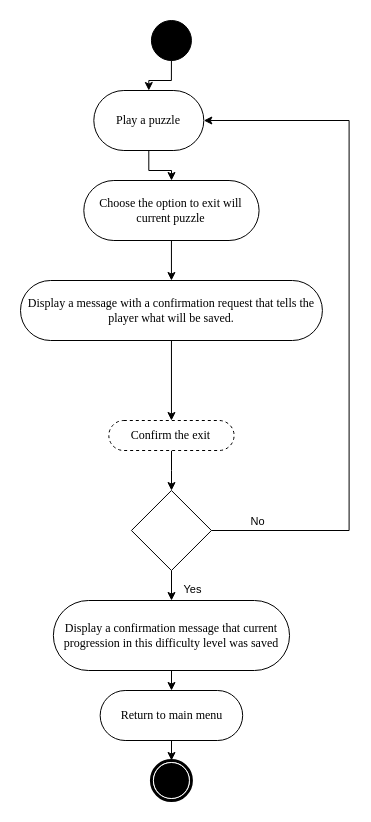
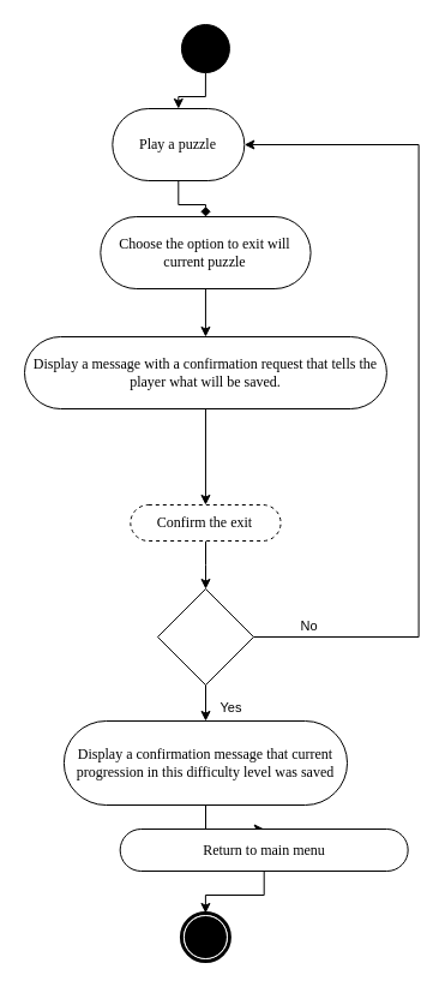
- <mxCell id="7" value="" style="edgeStyle=orthogonalEdgeStyle;rounded=0;orthogonalLoop=1;jettySize=auto;html=1;" parent="1" source="8" target="10" edge="1"><mxGeometry relative="1" as="geometry" /></mxCell>
+ <mxCell id="7" value="" style="edgeStyle=orthogonalEdgeStyle;rounded=0;orthogonalLoop=1;jettySize=auto;html=1;endArrow=diamond;" parent="1" source="8" target="10" edge="1"><mxGeometry relative="1" as="geometry" /></mxCell>
- <mxCell id="21" value="Return to main menu" style="rounded=1;whiteSpace=wrap;html=1;shadow=0;comic=0;labelBackgroundColor=none;strokeWidth=1;fontFamily=Verdana;fontSize=12;align=center;arcSize=50;" parent="1" vertex="1"><mxGeometry x="99.67" y="690" width="142.5" height="50" as="geometry" /></mxCell>
+ <mxCell id="21" value="Return to main menu" style="rounded=1;whiteSpace=wrap;html=1;shadow=0;comic=0;labelBackgroundColor=none;strokeWidth=1;fontFamily=Verdana;fontSize=12;align=center;arcSize=50;" parent="1" vertex="1"><mxGeometry x="99.67" y="690" width="240" height="35" as="geometry" /></mxCell>
